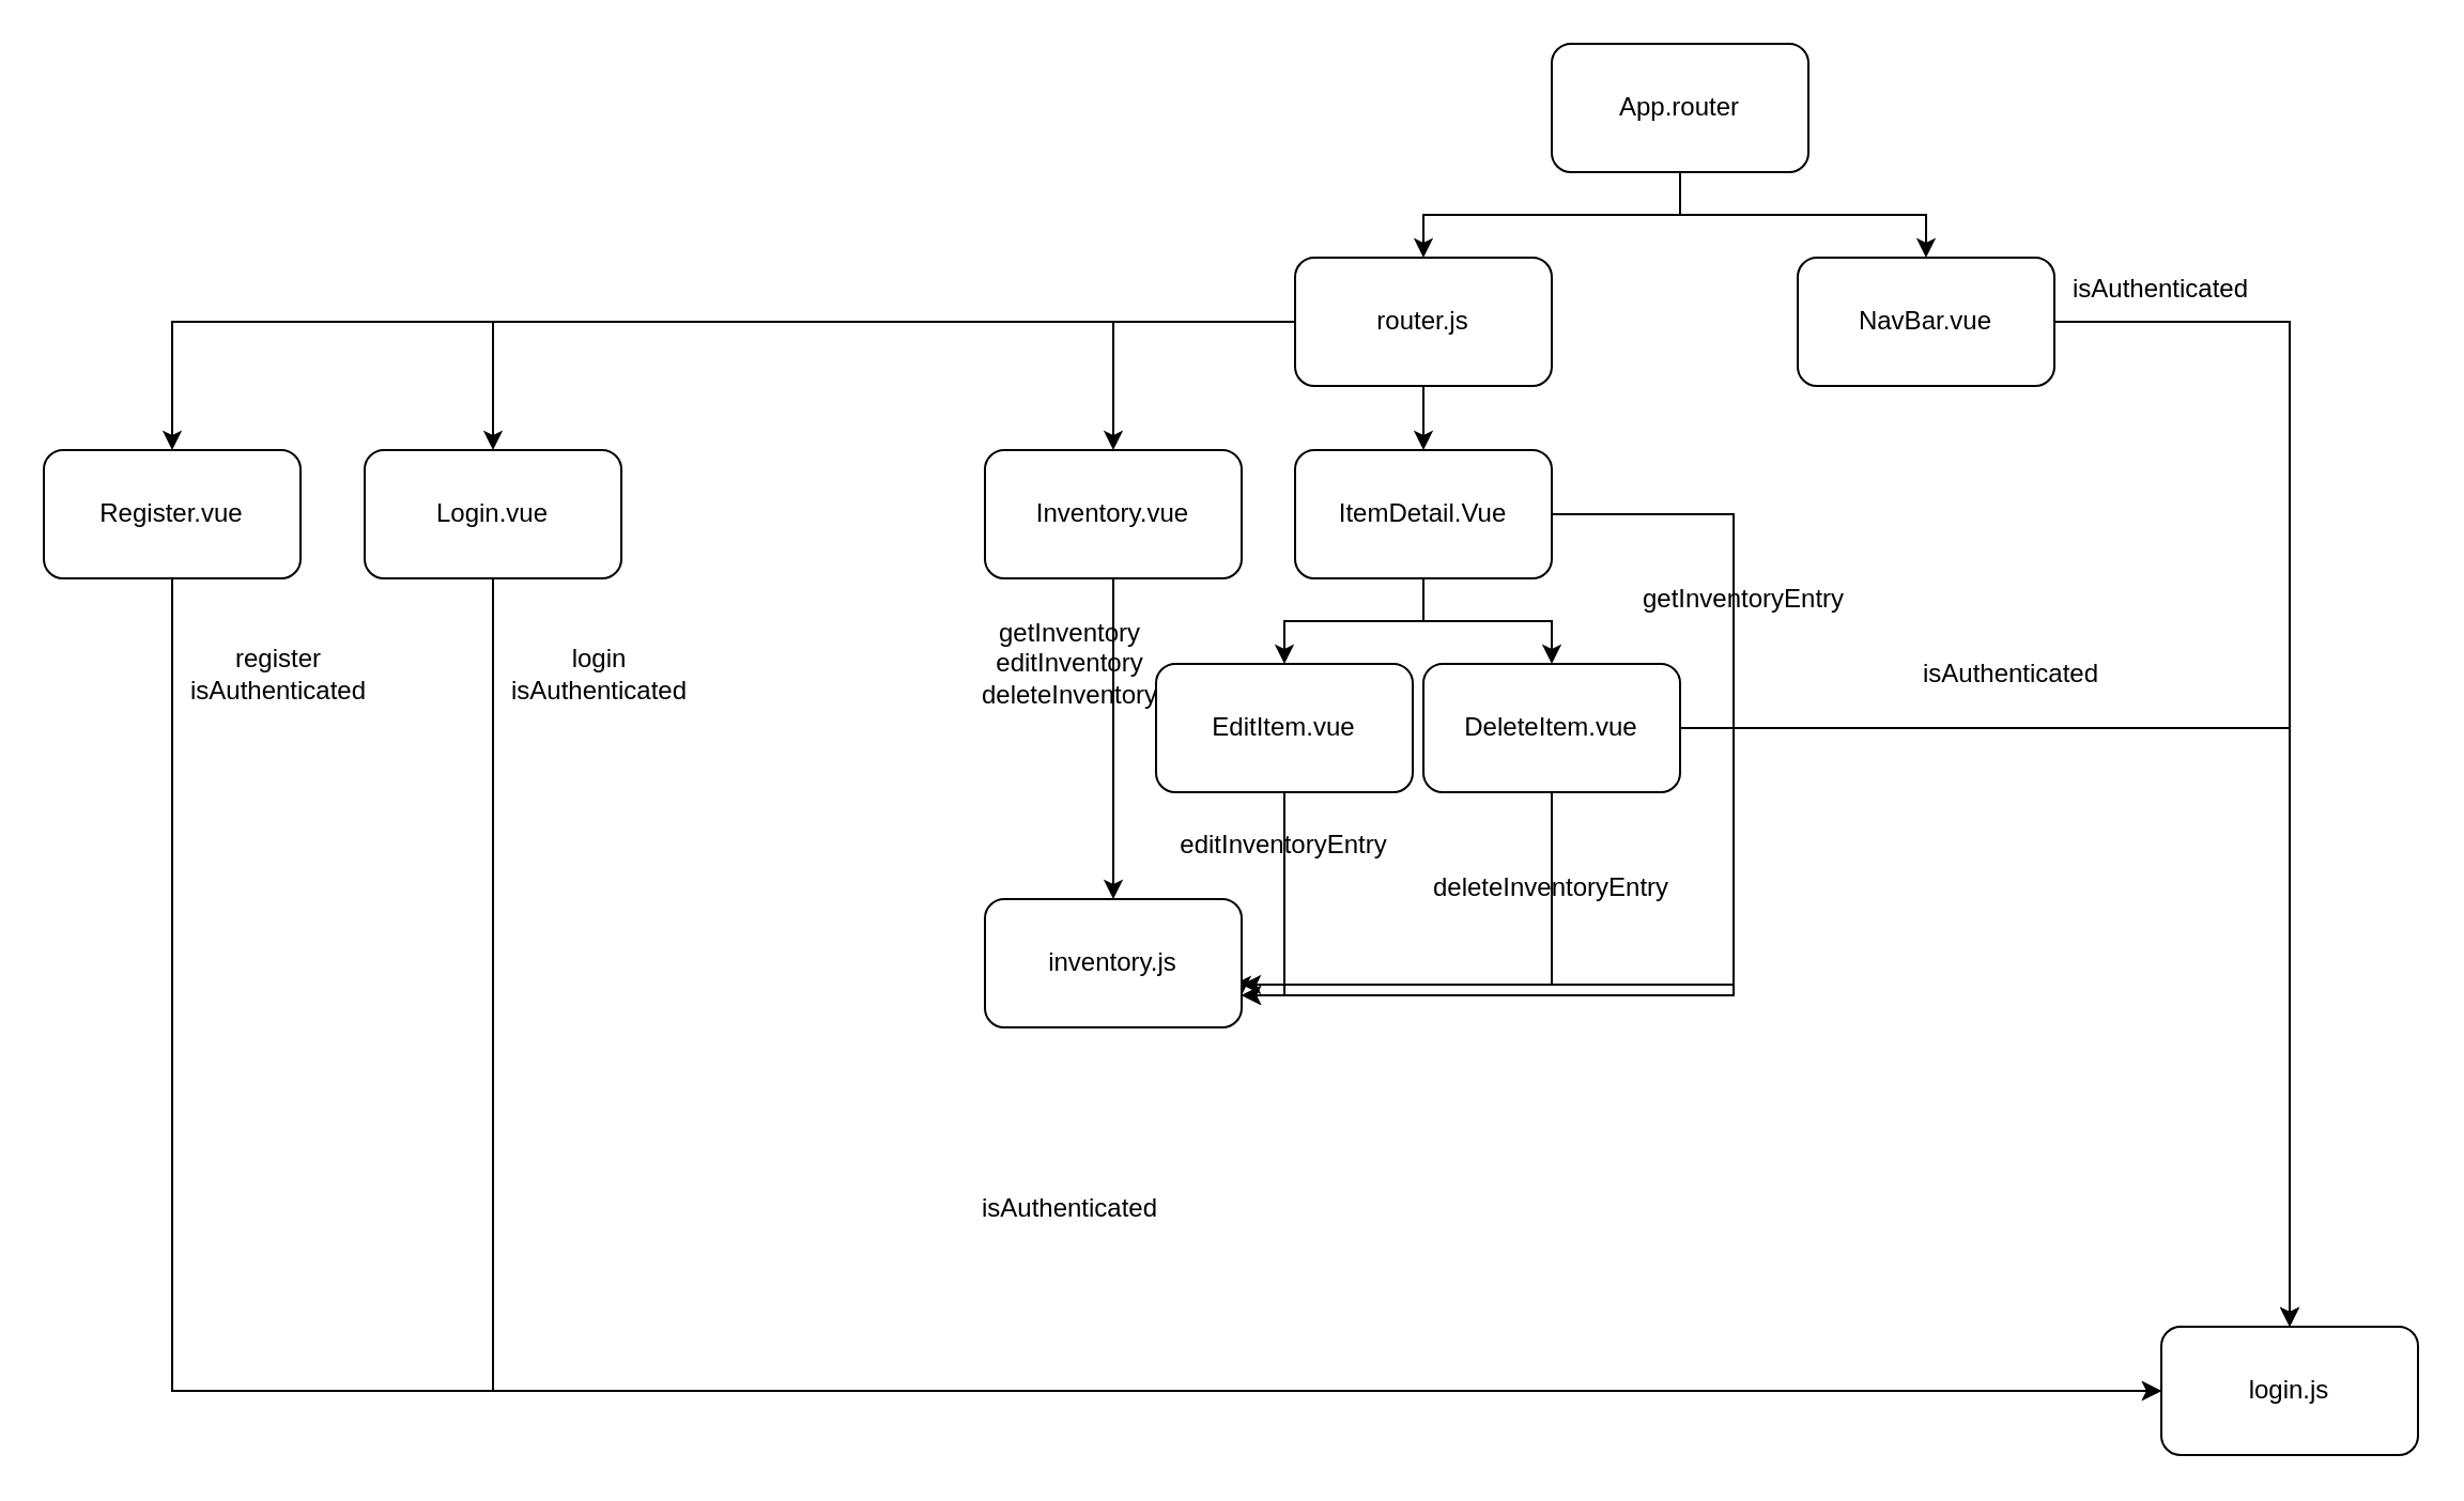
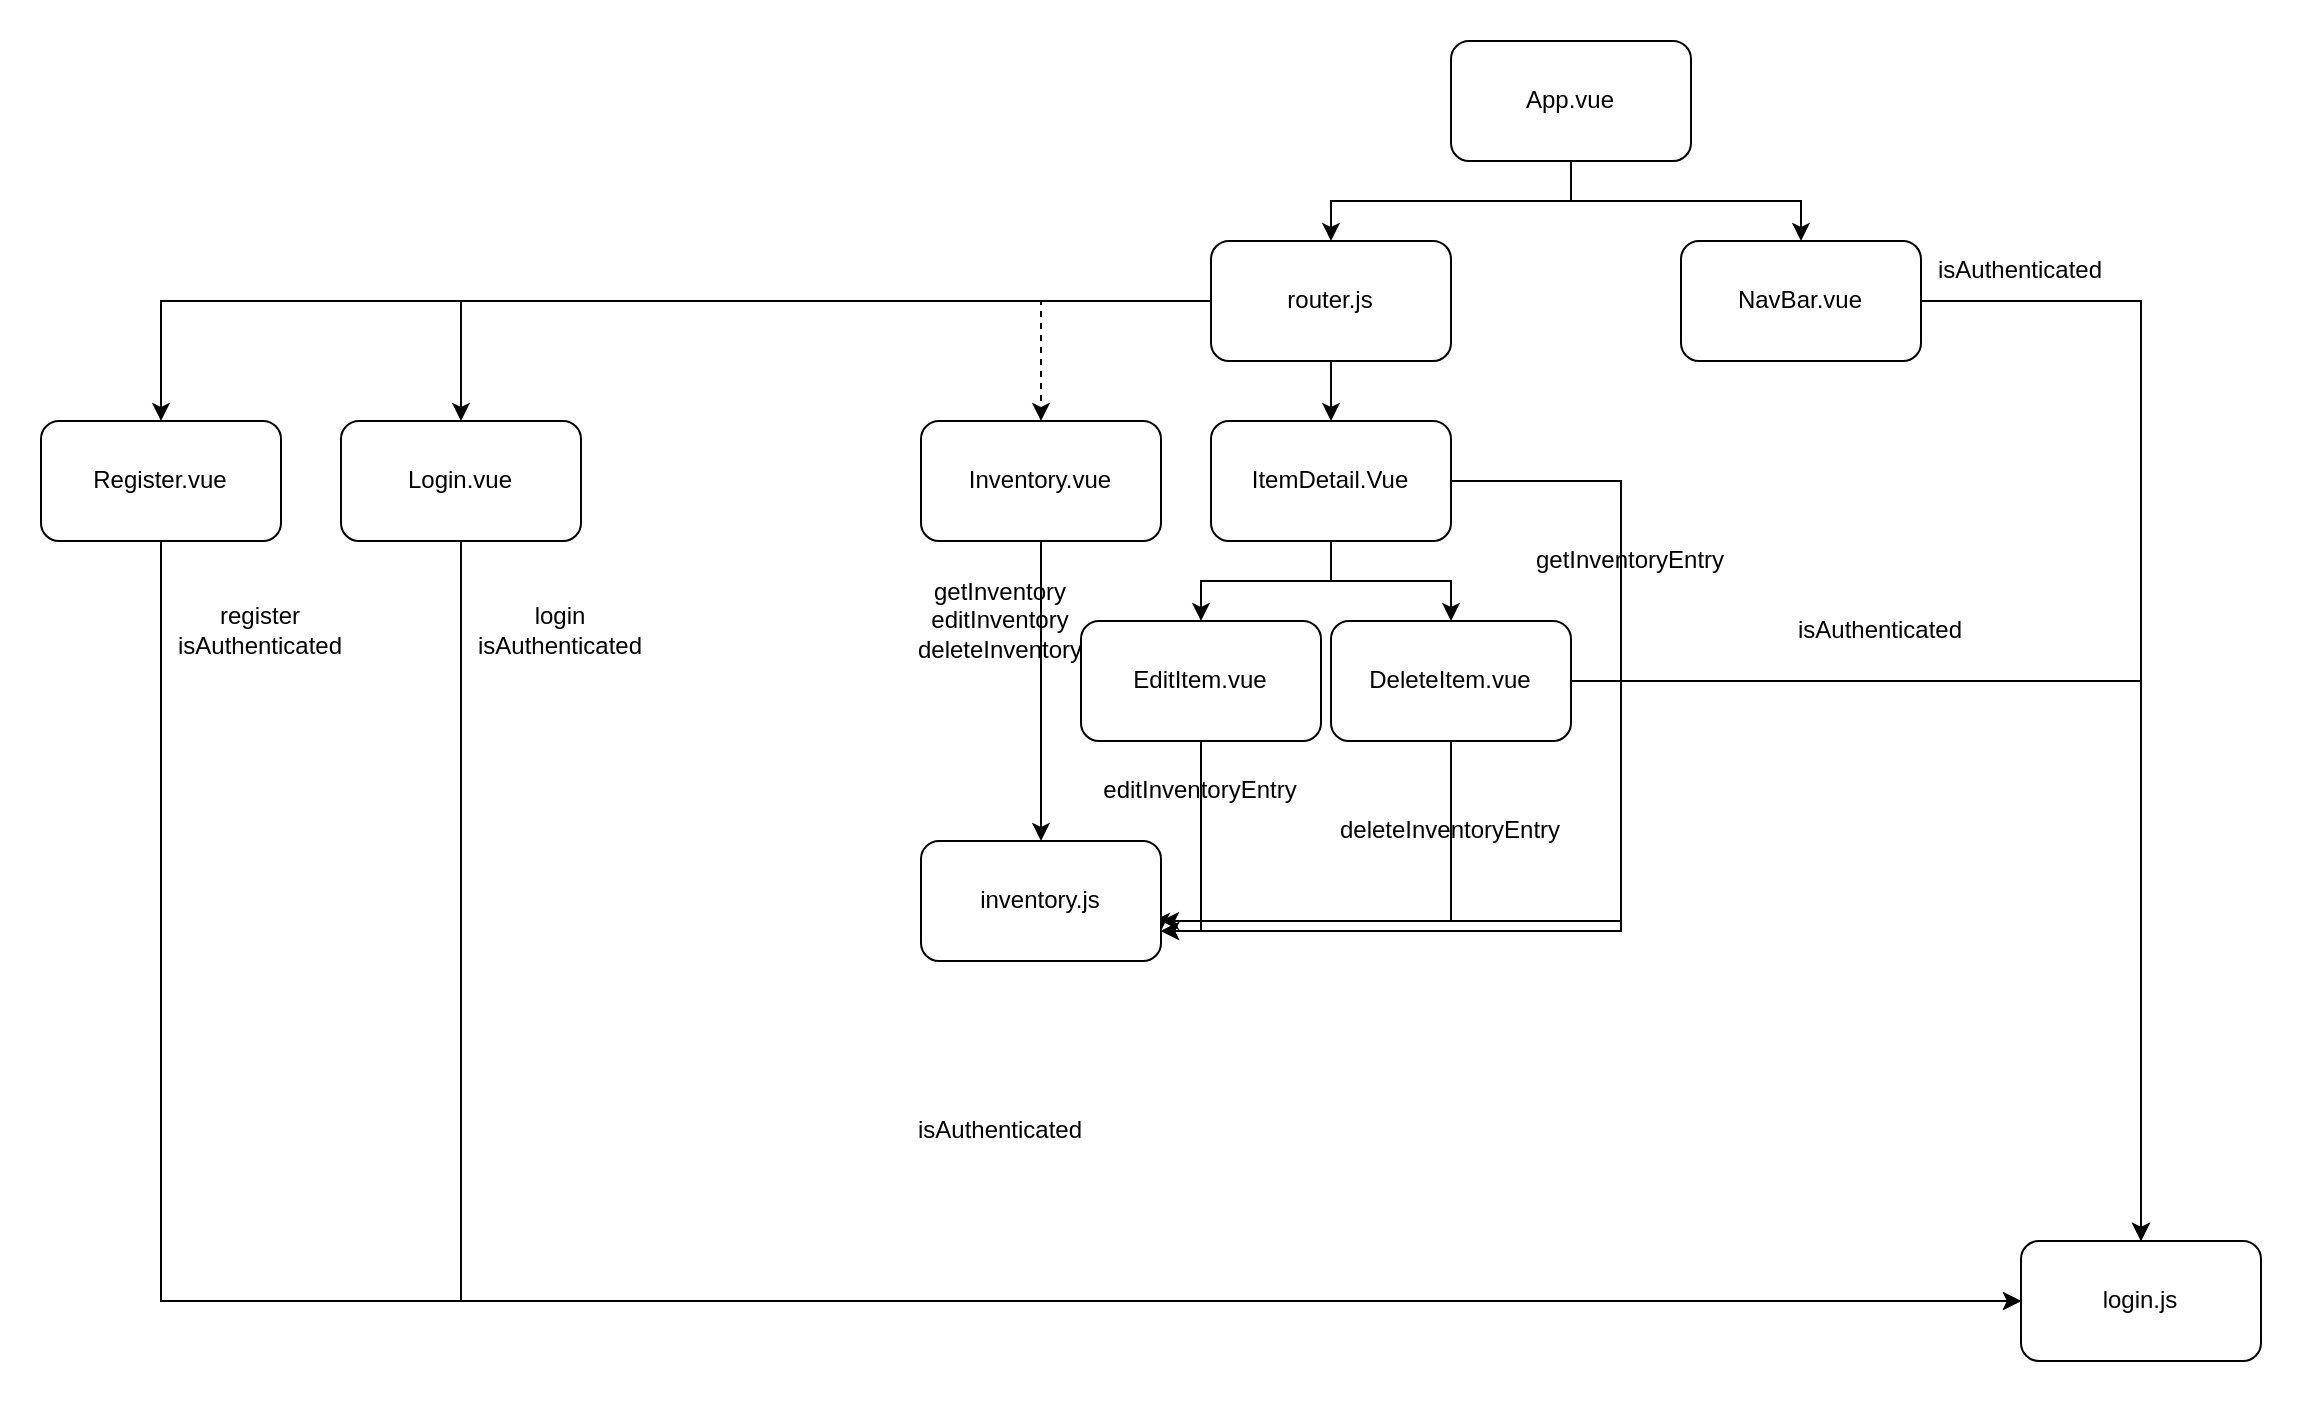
- <mxCell id="4" value="App.router" style="rounded=1;whiteSpace=wrap;html=1;" vertex="1" parent="1"><mxGeometry x="725" y="20" width="120" height="60" as="geometry" /></mxCell>
+ <mxCell id="4" value="App.vue" style="rounded=1;whiteSpace=wrap;html=1;" vertex="1" parent="1"><mxGeometry x="725" y="20" width="120" height="60" as="geometry" /></mxCell>
- <mxCell id="6" style="edgeStyle=orthogonalEdgeStyle;rounded=0;orthogonalLoop=1;jettySize=auto;html=1;entryX=0.5;entryY=0;entryDx=0;entryDy=0;" edge="1" parent="1" source="9" target="14"><mxGeometry relative="1" as="geometry" /></mxCell>
+ <mxCell id="6" style="edgeStyle=orthogonalEdgeStyle;rounded=0;orthogonalLoop=1;jettySize=auto;html=1;entryX=0.5;entryY=0;entryDx=0;entryDy=0;dashed=1;" edge="1" parent="1" source="9" target="14"><mxGeometry relative="1" as="geometry" /></mxCell>
